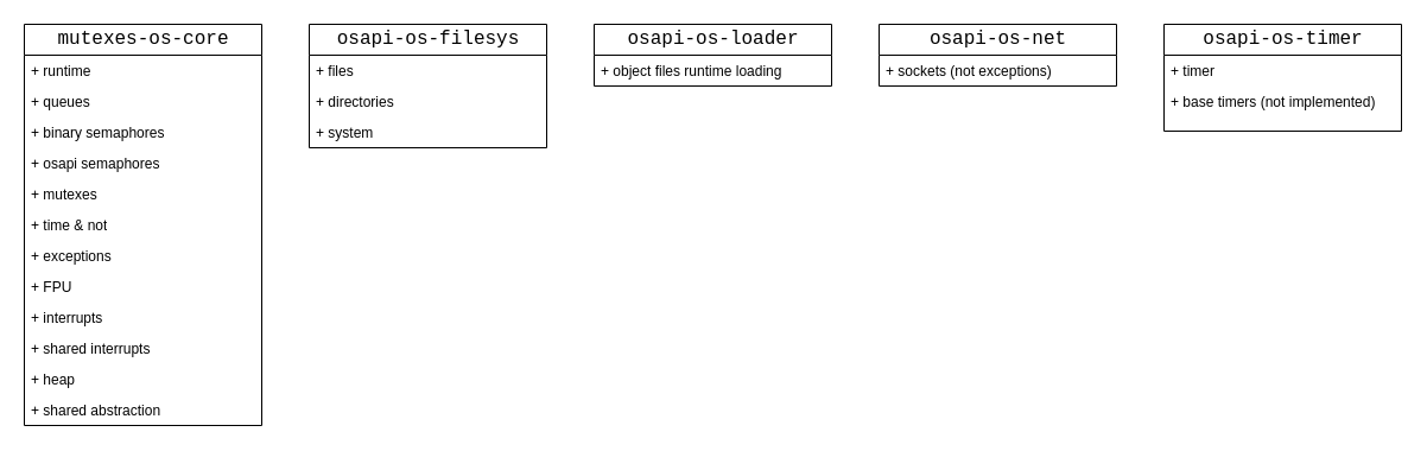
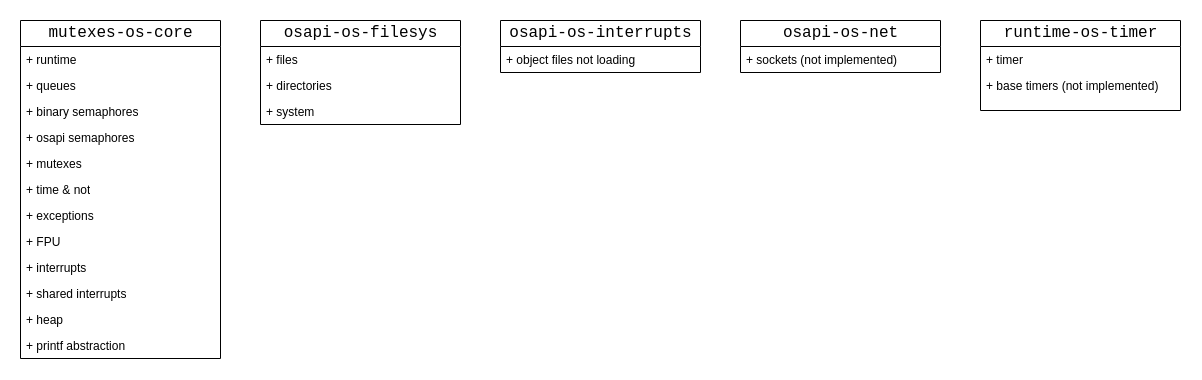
- <mxCell id="15" value="&lt;p&gt;&lt;font style=&quot;font-size: 16px&quot; face=&quot;Courier New&quot;&gt;osapi-os-loader&lt;/font&gt;&lt;/p&gt;" style="swimlane;html=1;fontStyle=0;childLayout=stackLayout;horizontal=1;startSize=26;fillColor=none;horizontalStack=0;resizeParent=1;resizeLast=0;collapsible=1;marginBottom=0;swimlaneFillColor=#ffffff;rounded=0;shadow=0;comic=0;labelBackgroundColor=none;strokeColor=#000000;strokeWidth=1;fontFamily=Verdana;fontSize=10;fontColor=#000000;align=center;" vertex="1" parent="1"><mxGeometry x="500" y="20" width="200" height="52" as="geometry" /></mxCell>
+ <mxCell id="15" value="&lt;p&gt;&lt;font style=&quot;font-size: 16px&quot; face=&quot;Courier New&quot;&gt;osapi-os-interrupts&lt;/font&gt;&lt;/p&gt;" style="swimlane;html=1;fontStyle=0;childLayout=stackLayout;horizontal=1;startSize=26;fillColor=none;horizontalStack=0;resizeParent=1;resizeLast=0;collapsible=1;marginBottom=0;swimlaneFillColor=#ffffff;rounded=0;shadow=0;comic=0;labelBackgroundColor=none;strokeColor=#000000;strokeWidth=1;fontFamily=Verdana;fontSize=10;fontColor=#000000;align=center;" vertex="1" parent="1"><mxGeometry x="500" y="20" width="200" height="52" as="geometry" /></mxCell>
- <mxCell id="19" value="&lt;p&gt;&lt;font style=&quot;font-size: 16px&quot; face=&quot;Courier New&quot;&gt;osapi-os-timer&lt;/font&gt;&lt;/p&gt;" style="swimlane;html=1;fontStyle=0;childLayout=stackLayout;horizontal=1;startSize=26;fillColor=none;horizontalStack=0;resizeParent=1;resizeLast=0;collapsible=1;marginBottom=0;swimlaneFillColor=#ffffff;rounded=0;shadow=0;comic=0;labelBackgroundColor=none;strokeColor=#000000;strokeWidth=1;fontFamily=Verdana;fontSize=10;fontColor=#000000;align=center;" vertex="1" parent="1"><mxGeometry x="980" y="20" width="200" height="90" as="geometry" /></mxCell>
+ <mxCell id="19" value="&lt;p&gt;&lt;font style=&quot;font-size: 16px&quot; face=&quot;Courier New&quot;&gt;runtime-os-timer&lt;/font&gt;&lt;/p&gt;" style="swimlane;html=1;fontStyle=0;childLayout=stackLayout;horizontal=1;startSize=26;fillColor=none;horizontalStack=0;resizeParent=1;resizeLast=0;collapsible=1;marginBottom=0;swimlaneFillColor=#ffffff;rounded=0;shadow=0;comic=0;labelBackgroundColor=none;strokeColor=#000000;strokeWidth=1;fontFamily=Verdana;fontSize=10;fontColor=#000000;align=center;" vertex="1" parent="1"><mxGeometry x="980" y="20" width="200" height="90" as="geometry" /></mxCell>
- <mxCell id="16" value="+ object files runtime loading" style="text;html=1;strokeColor=none;fillColor=none;align=left;verticalAlign=top;spacingLeft=4;spacingRight=4;whiteSpace=wrap;overflow=hidden;rotatable=0;points=[[0,0.5],[1,0.5]];portConstraint=eastwest;" vertex="1" parent="15"><mxGeometry y="26" width="200" height="26" as="geometry" /></mxCell>
+ <mxCell id="16" value="+ object files not loading" style="text;html=1;strokeColor=none;fillColor=none;align=left;verticalAlign=top;spacingLeft=4;spacingRight=4;whiteSpace=wrap;overflow=hidden;rotatable=0;points=[[0,0.5],[1,0.5]];portConstraint=eastwest;" vertex="1" parent="15"><mxGeometry y="26" width="200" height="26" as="geometry" /></mxCell>
- <mxCell id="18" value="+ sockets (not exceptions)" style="text;html=1;strokeColor=none;fillColor=none;align=left;verticalAlign=top;spacingLeft=4;spacingRight=4;whiteSpace=wrap;overflow=hidden;rotatable=0;points=[[0,0.5],[1,0.5]];portConstraint=eastwest;" vertex="1" parent="17"><mxGeometry y="26" width="200" height="26" as="geometry" /></mxCell>
+ <mxCell id="18" value="+ sockets (not implemented)" style="text;html=1;strokeColor=none;fillColor=none;align=left;verticalAlign=top;spacingLeft=4;spacingRight=4;whiteSpace=wrap;overflow=hidden;rotatable=0;points=[[0,0.5],[1,0.5]];portConstraint=eastwest;" vertex="1" parent="17"><mxGeometry y="26" width="200" height="26" as="geometry" /></mxCell>
- <mxCell id="14" value="+ shared abstraction" style="text;html=1;strokeColor=none;fillColor=none;align=left;verticalAlign=top;spacingLeft=4;spacingRight=4;whiteSpace=wrap;overflow=hidden;rotatable=0;points=[[0,0.5],[1,0.5]];portConstraint=eastwest;" vertex="1" parent="2"><mxGeometry y="312" width="200" height="26" as="geometry" /></mxCell>
+ <mxCell id="14" value="+ printf abstraction" style="text;html=1;strokeColor=none;fillColor=none;align=left;verticalAlign=top;spacingLeft=4;spacingRight=4;whiteSpace=wrap;overflow=hidden;rotatable=0;points=[[0,0.5],[1,0.5]];portConstraint=eastwest;" vertex="1" parent="2"><mxGeometry y="312" width="200" height="26" as="geometry" /></mxCell>
